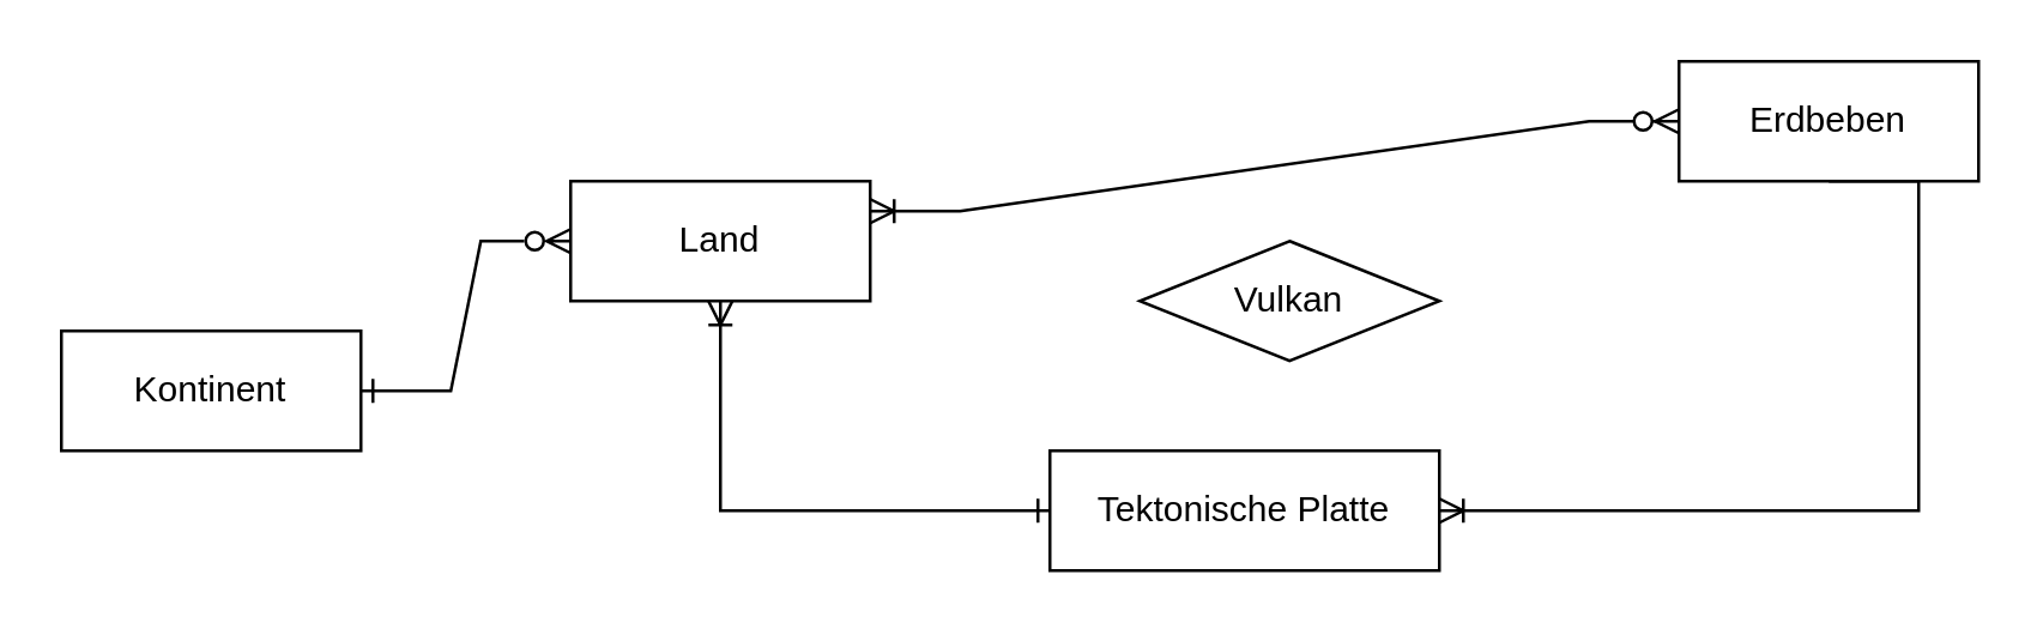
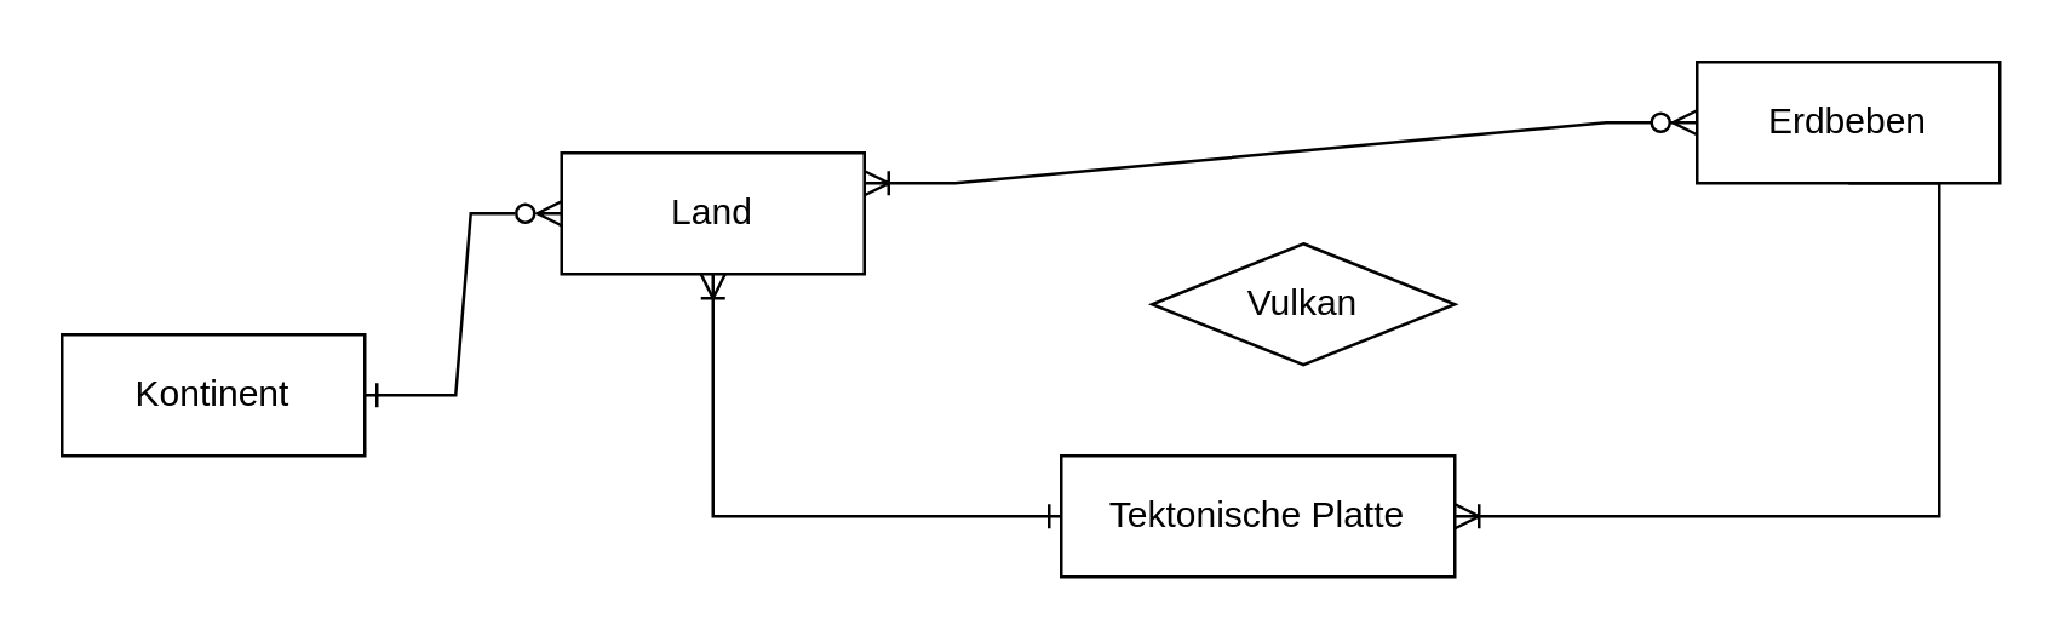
- <mxCell id="5" value="Land" style="whiteSpace=wrap;html=1;align=center;" parent="1" vertex="1"><mxGeometry x="190" y="60" width="100" height="40" as="geometry" /></mxCell>
+ <mxCell id="5" value="Land" style="whiteSpace=wrap;html=1;align=center;" parent="1" vertex="1"><mxGeometry x="185" y="50" width="100" height="40" as="geometry" /></mxCell>
